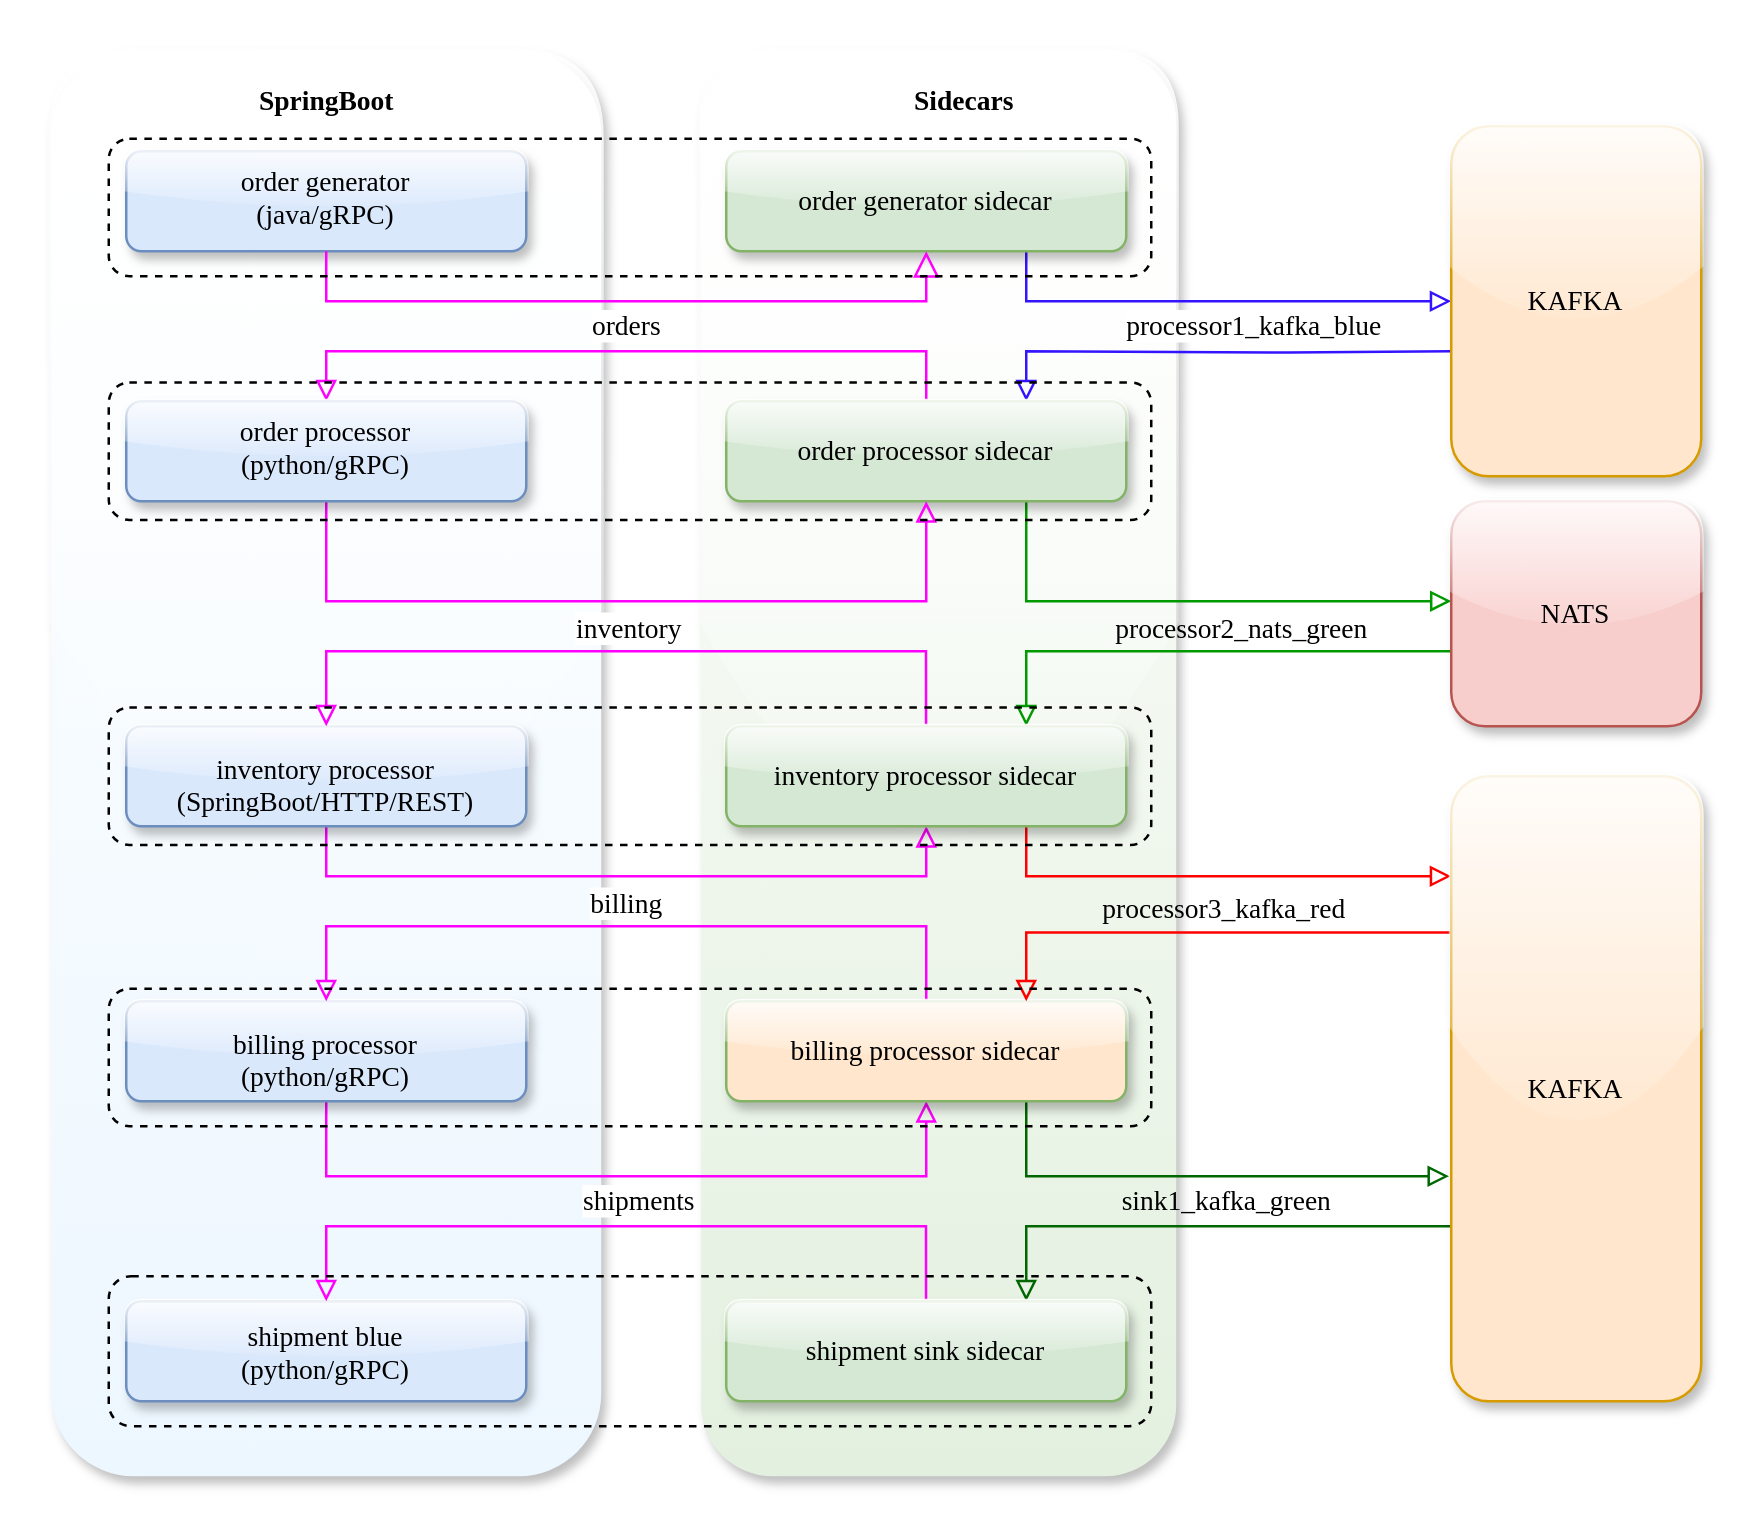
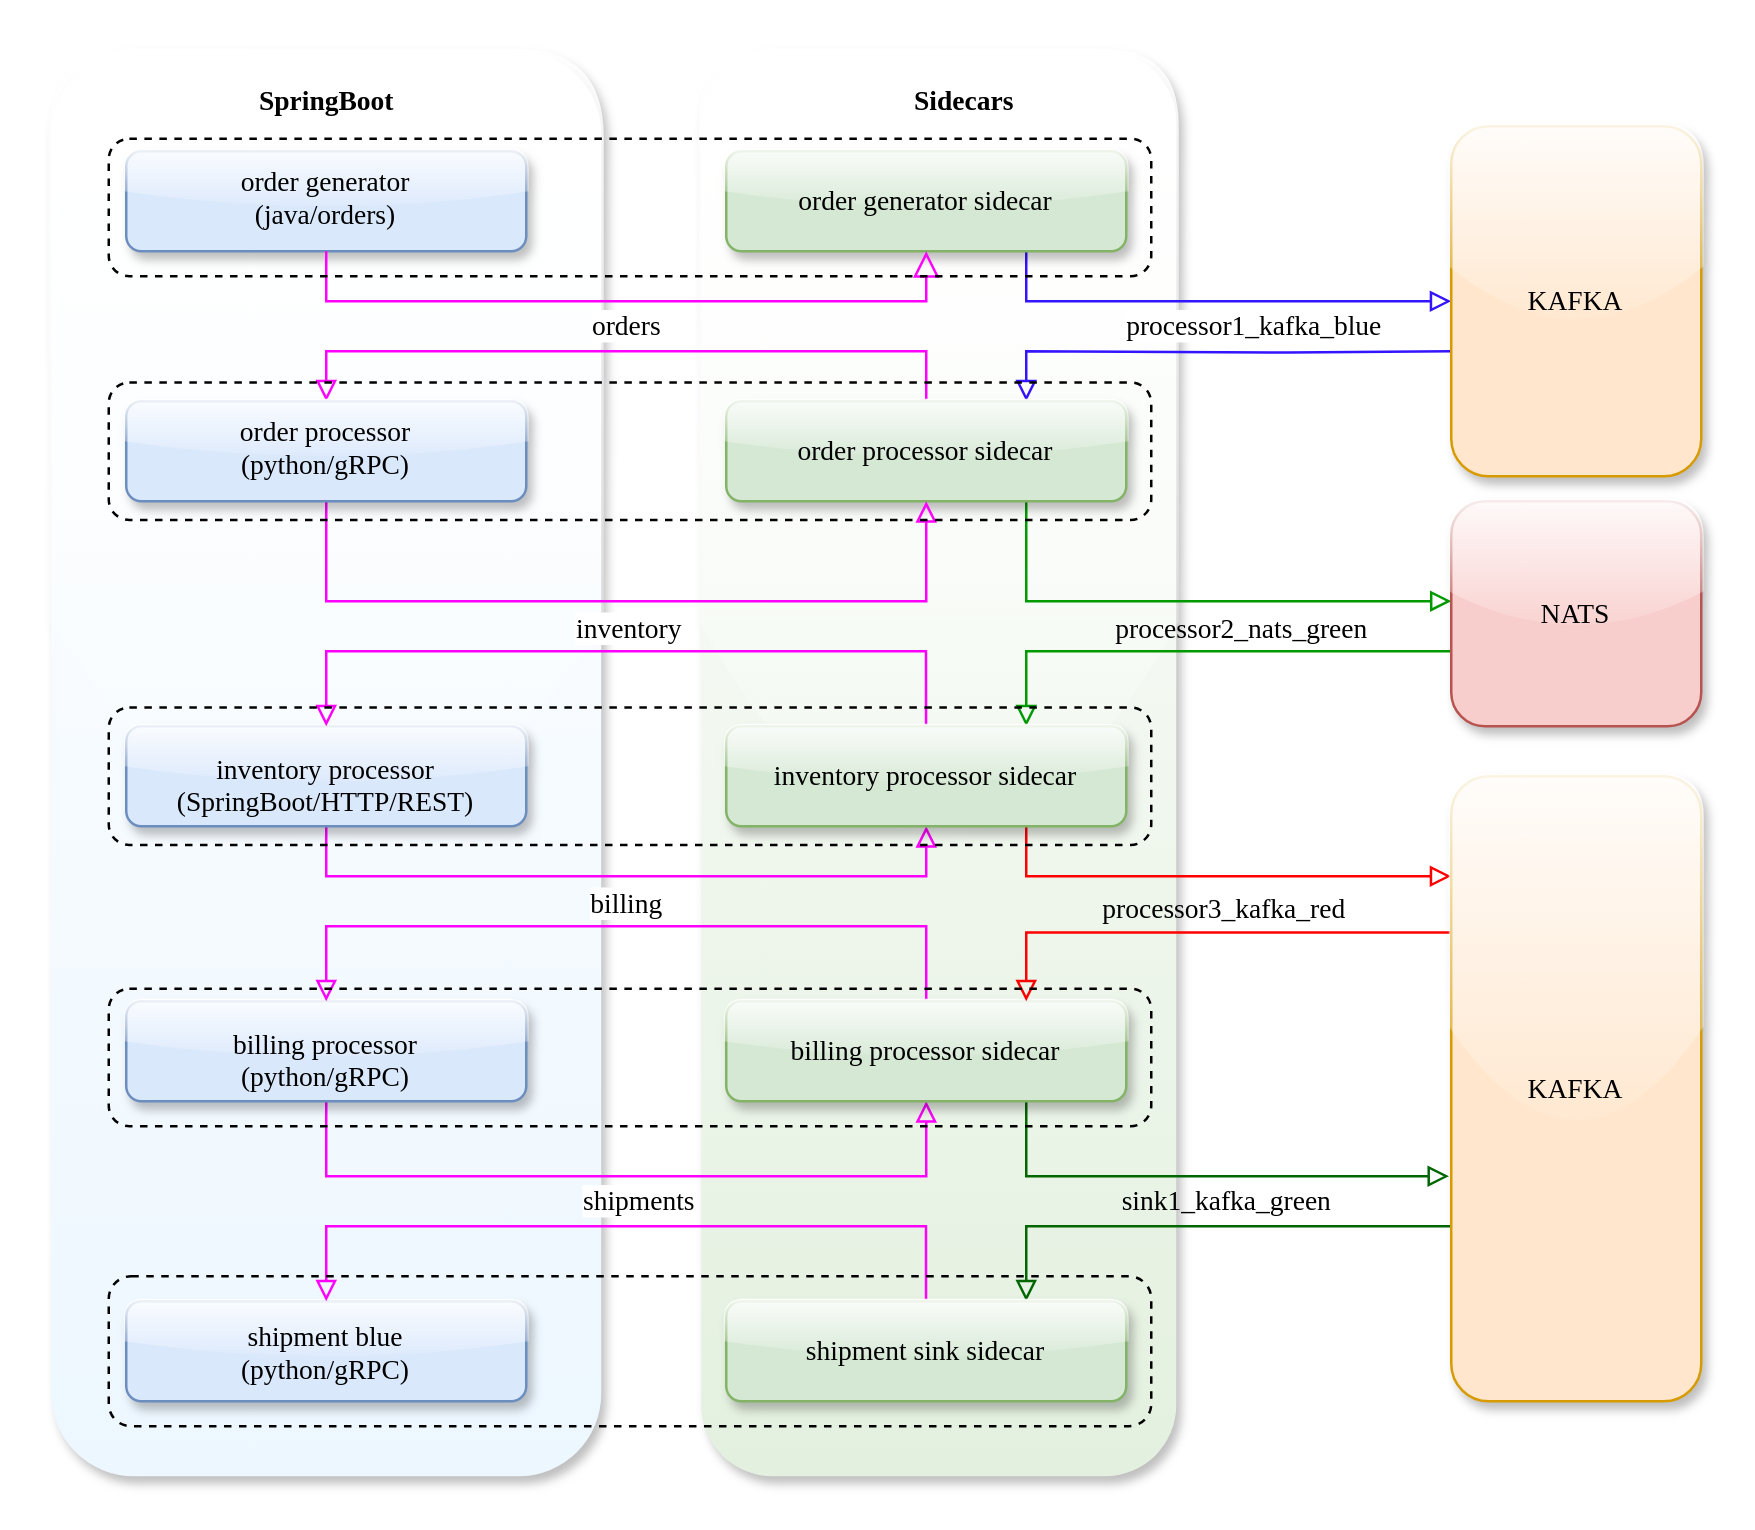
- <mxCell id="37" value="order generator&#10;(java/gRPC)&#10;" style="text;strokeColor=none;fillColor=none;align=center;verticalAlign=middle;rounded=0;shadow=1;glass=1;labelBackgroundColor=none;fontFamily=Tahoma;fontSize=11;" vertex="1" parent="1"><mxGeometry x="35" y="60" width="190" height="50" as="geometry" /></mxCell>
+ <mxCell id="37" value="order generator&#10;(java/orders)&#10;" style="text;strokeColor=none;fillColor=none;align=center;verticalAlign=middle;rounded=0;shadow=1;glass=1;labelBackgroundColor=none;fontFamily=Tahoma;fontSize=11;" vertex="1" parent="1"><mxGeometry x="35" y="60" width="190" height="50" as="geometry" /></mxCell>
- <mxCell id="27" value="billing processor sidecar" style="rounded=1;whiteSpace=wrap;html=1;fontSize=11;glass=1;strokeWidth=1;shadow=1;fontFamily=Tahoma;fillColor=#ffe6cc;strokeColor=#82b366;" parent="1" vertex="1"><mxGeometry x="290" y="400" width="160" height="40" as="geometry" /></mxCell>
+ <mxCell id="27" value="billing processor sidecar" style="rounded=1;whiteSpace=wrap;html=1;fontSize=11;glass=1;strokeWidth=1;shadow=1;fontFamily=Tahoma;fillColor=#d5e8d4;strokeColor=#82b366;" parent="1" vertex="1"><mxGeometry x="290" y="400" width="160" height="40" as="geometry" /></mxCell>
